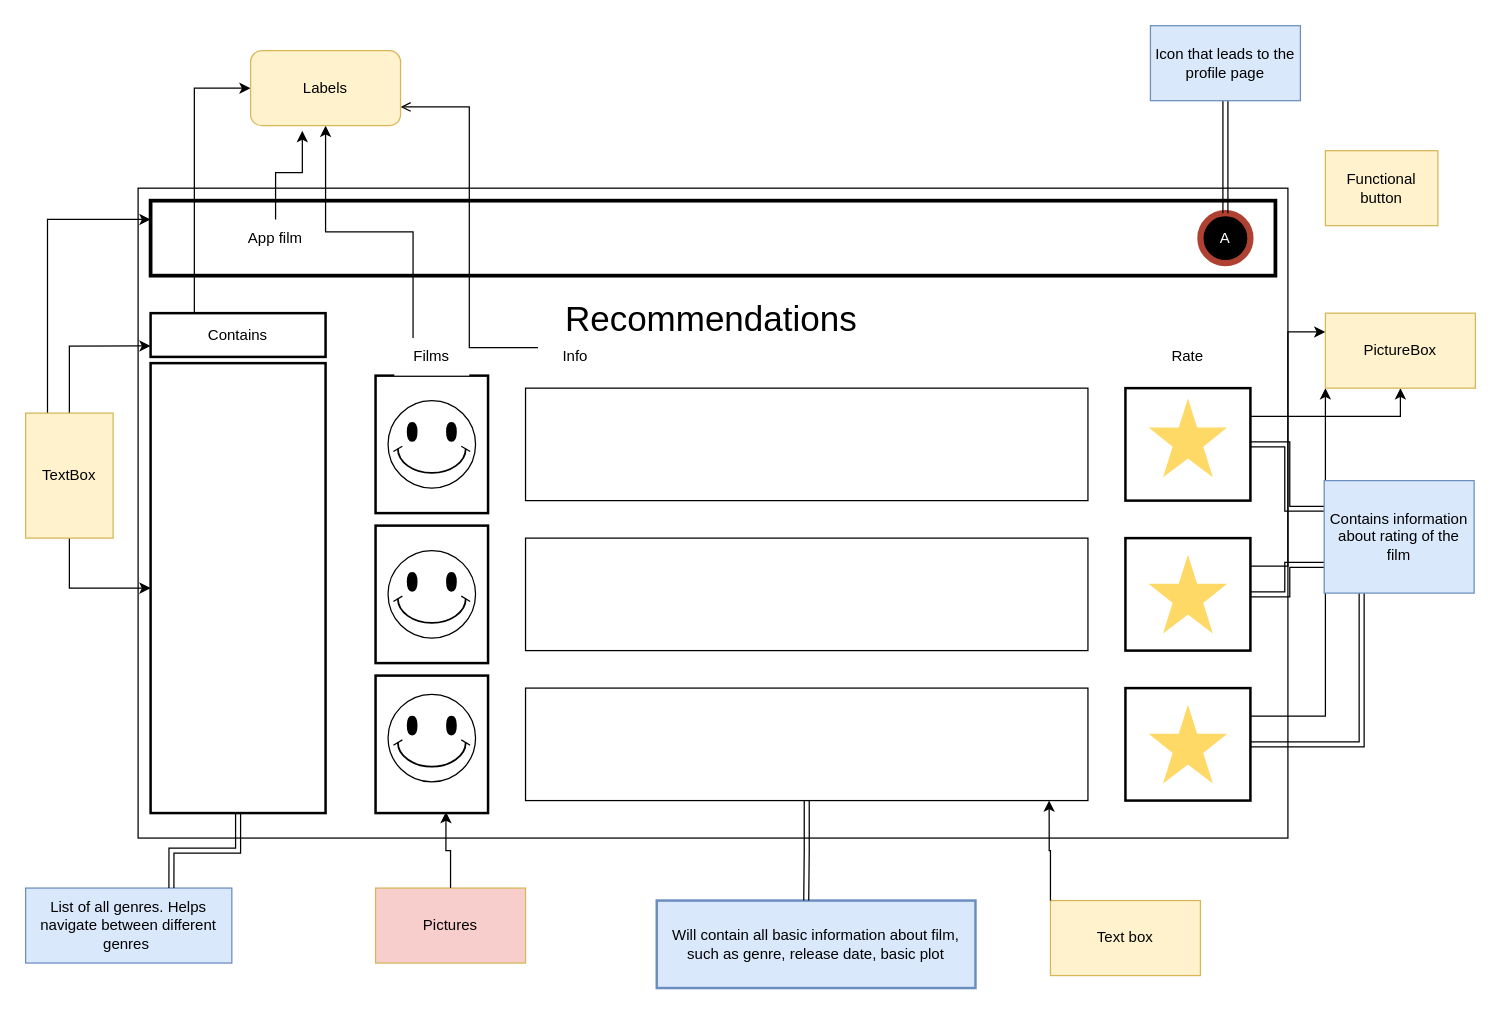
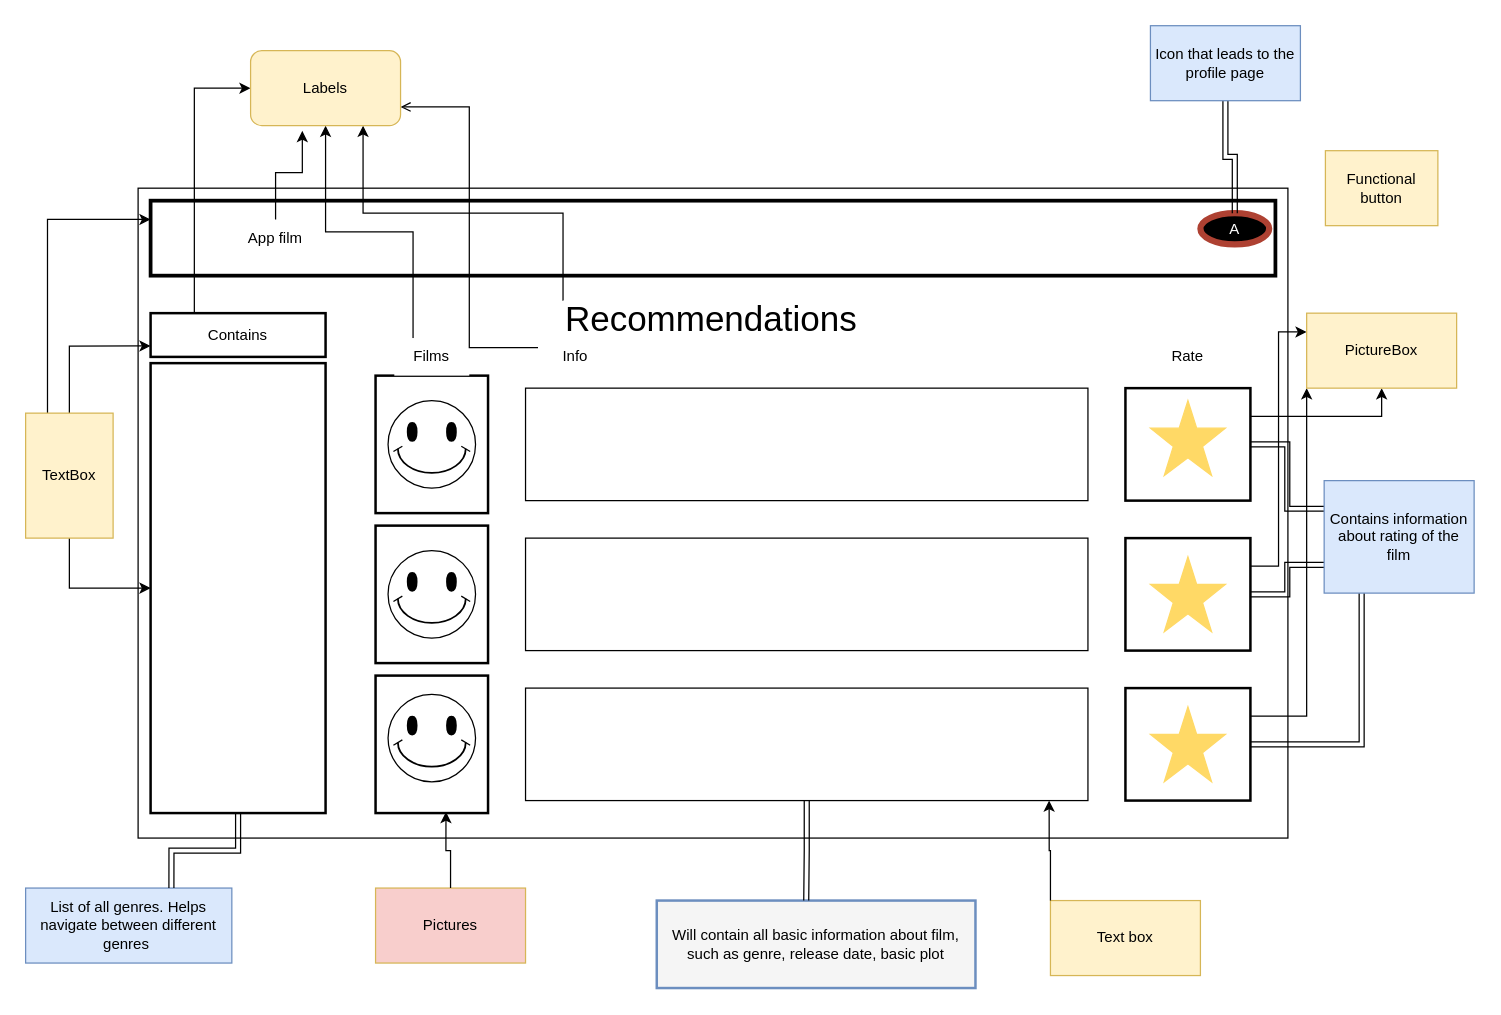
+ <mxCell id="11" style="edgeStyle=orthogonalEdgeStyle;rounded=0;orthogonalLoop=1;jettySize=auto;html=1;exitX=0;exitY=0;exitDx=0;exitDy=0;entryX=0.75;entryY=1;entryDx=0;entryDy=0;" edge="1" parent="1" source="12" target="43"><mxGeometry relative="1" as="geometry" /></mxCell>
- <mxCell id="4" value="&lt;font color=&quot;#ffffff&quot;&gt;&lt;span style=&quot;caret-color: rgb(255, 255, 255);&quot;&gt;А&lt;/span&gt;&lt;/font&gt;" style="ellipse;whiteSpace=wrap;html=1;aspect=fixed;fillColor=#000000;strokeColor=#ae4132;strokeWidth=5;" parent="1" vertex="1"><mxGeometry x="960" y="170" width="40" height="40" as="geometry" /></mxCell>
+ <mxCell id="4" value="&lt;font color=&quot;#ffffff&quot;&gt;&lt;span style=&quot;caret-color: rgb(255, 255, 255);&quot;&gt;А&lt;/span&gt;&lt;/font&gt;" style="ellipse;whiteSpace=wrap;html=1;aspect=fixed;fillColor=#000000;strokeColor=#ae4132;strokeWidth=5;" parent="1" vertex="1"><mxGeometry x="960" y="170" width="55" height="25" as="geometry" /></mxCell>
- <mxCell id="51" value="PictureBox" style="rounded=0;whiteSpace=wrap;html=1;fillColor=#fff2cc;strokeColor=#d6b656;" vertex="1" parent="1"><mxGeometry x="1060" y="250" width="120" height="60" as="geometry" /></mxCell>
+ <mxCell id="51" value="PictureBox" style="rounded=0;whiteSpace=wrap;html=1;fillColor=#fff2cc;strokeColor=#d6b656;" vertex="1" parent="1"><mxGeometry x="1045" y="250" width="120" height="60" as="geometry" /></mxCell>
- <mxCell id="7" value="Will contain all basic information about film, such as genre, release date, basic plot" style="rounded=0;whiteSpace=wrap;html=1;fillColor=#dae8fc;strokeWidth=2;strokeColor=#6c8ebf;" parent="1" vertex="1"><mxGeometry x="525" y="720" width="255" height="70" as="geometry" /></mxCell>
+ <mxCell id="7" value="Will contain all basic information about film, such as genre, release date, basic plot" style="rounded=0;whiteSpace=wrap;html=1;fillColor=#f5f5f5;strokeWidth=2;strokeColor=#6c8ebf;" parent="1" vertex="1"><mxGeometry x="525" y="720" width="255" height="70" as="geometry" /></mxCell>
